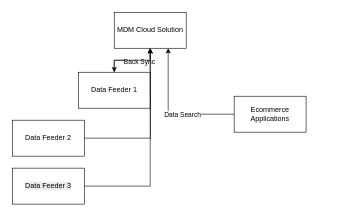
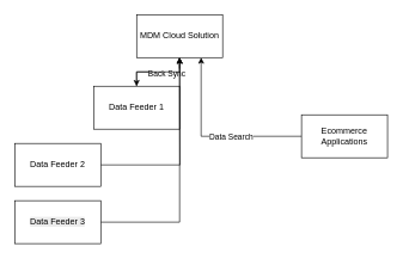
- <mxCell id="13" value="Ecommerce Applications" style="rounded=0;whiteSpace=wrap;html=1;" vertex="1" parent="1"><mxGeometry x="390" y="160" width="120" height="60" as="geometry" /></mxCell>
+ <mxCell id="13" value="Ecommerce Applications" style="rounded=0;whiteSpace=wrap;html=1;" vertex="1" parent="1"><mxGeometry x="420" y="160" width="120" height="60" as="geometry" /></mxCell>
